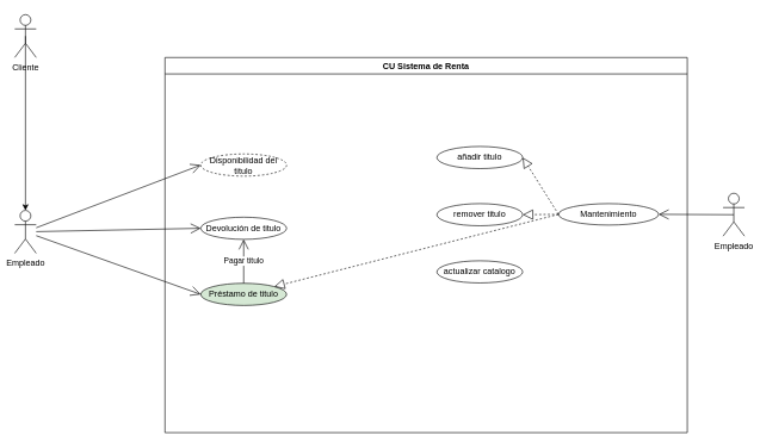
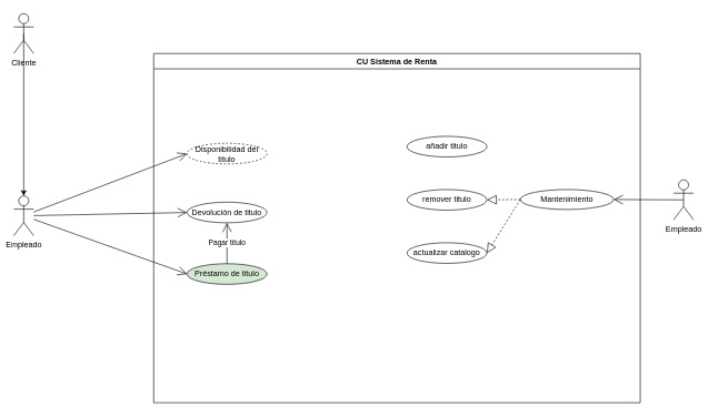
- <mxCell id="9" value="" style="endArrow=block;dashed=1;endFill=0;endSize=12;html=1;rounded=0;entryX=1;entryY=0.5;entryDx=0;entryDy=0;exitX=0;exitY=0.5;exitDx=0;exitDy=0;" edge="1" parent="4" source="8" target="6"><mxGeometry width="160" relative="1" as="geometry"><mxPoint x="190" y="274.5" as="sourcePoint" /><mxPoint x="350" y="274.5" as="targetPoint" /></mxGeometry></mxCell>
- <mxCell id="10" value="" style="endArrow=block;dashed=1;endFill=0;endSize=12;html=1;rounded=0;exitX=0;exitY=0.5;exitDx=0;exitDy=0;" edge="1" parent="4" source="8" target="14"><mxGeometry width="160" relative="1" as="geometry"><mxPoint x="180" y="264.5" as="sourcePoint" /><mxPoint x="340" y="264.5" as="targetPoint" /></mxGeometry></mxCell>
+ <mxCell id="10" value="" style="endArrow=block;dashed=1;endFill=0;endSize=12;html=1;rounded=0;entryX=1;entryY=0.5;entryDx=0;entryDy=0;exitX=0;exitY=0.5;exitDx=0;exitDy=0;" edge="1" parent="4" source="8" target="5"><mxGeometry width="160" relative="1" as="geometry"><mxPoint x="180" y="264.5" as="sourcePoint" /><mxPoint x="340" y="264.5" as="targetPoint" /></mxGeometry></mxCell>
